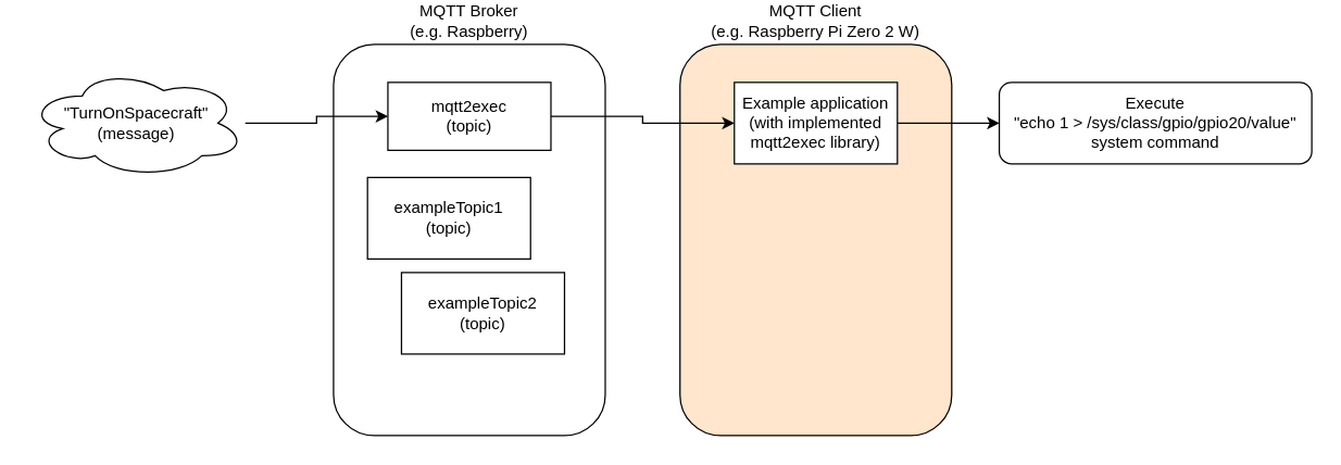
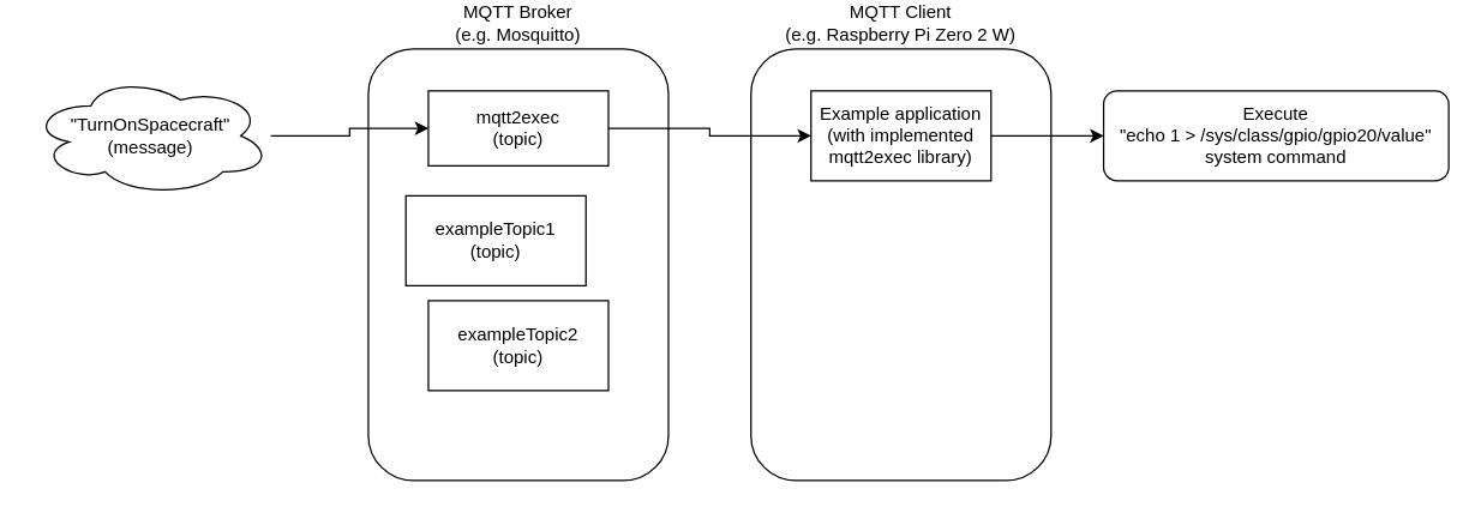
- <mxCell id="3" value="MQTT Broker&lt;br&gt;(e.g. Raspberry)" style="rounded=1;whiteSpace=wrap;html=1;labelPosition=center;verticalLabelPosition=top;align=center;verticalAlign=bottom;" parent="1" vertex="1"><mxGeometry x="245" y="20" width="200" height="288" as="geometry" /></mxCell>
+ <mxCell id="3" value="MQTT Broker&lt;br&gt;(e.g. Mosquitto)" style="rounded=1;whiteSpace=wrap;html=1;labelPosition=center;verticalLabelPosition=top;align=center;verticalAlign=bottom;" parent="1" vertex="1"><mxGeometry x="245" y="20" width="200" height="288" as="geometry" /></mxCell>
- <mxCell id="2" value="MQTT Client&lt;br&gt;(e.g. Raspberry Pi Zero 2 W)" style="rounded=1;whiteSpace=wrap;html=1;labelPosition=center;verticalLabelPosition=top;align=center;verticalAlign=bottom;fillColor=#ffe6cc;" parent="1" vertex="1"><mxGeometry x="500" y="20" width="200" height="288" as="geometry" /></mxCell>
+ <mxCell id="2" value="MQTT Client&lt;br&gt;(e.g. Raspberry Pi Zero 2 W)" style="rounded=1;whiteSpace=wrap;html=1;labelPosition=center;verticalLabelPosition=top;align=center;verticalAlign=bottom;" parent="1" vertex="1"><mxGeometry x="500" y="20" width="200" height="288" as="geometry" /></mxCell>
- <mxCell id="7" value="exampleTopic2&lt;br&gt;(topic)" style="rounded=0;whiteSpace=wrap;html=1;" parent="1" vertex="1"><mxGeometry x="295" y="188" width="120" height="60" as="geometry" /></mxCell>
+ <mxCell id="7" value="exampleTopic2&lt;br&gt;(topic)" style="rounded=0;whiteSpace=wrap;html=1;" parent="1" vertex="1"><mxGeometry x="285" y="188" width="120" height="60" as="geometry" /></mxCell>
